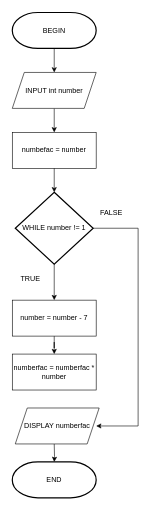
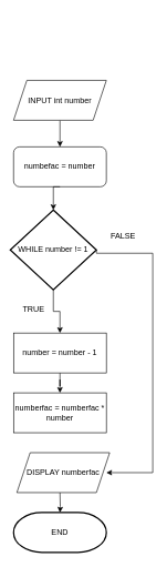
- <mxCell id="3" value="BEGIN" style="strokeWidth=2;html=1;shape=mxgraph.flowchart.terminator;whiteSpace=wrap;rounded=0;" parent="1" vertex="1"><mxGeometry x="20" y="20" width="140" height="60" as="geometry" /></mxCell>
- <mxCell id="2" value="" style="edgeStyle=orthogonalEdgeStyle;rounded=0;orthogonalLoop=1;jettySize=auto;html=1;" parent="1" source="3" target="6" edge="1"><mxGeometry relative="1" as="geometry" /></mxCell>
- <mxCell id="4" value="numbefac = number" style="rounded=0;whiteSpace=wrap;html=1;" parent="1" vertex="1"><mxGeometry x="20" y="220" width="140" height="60" as="geometry" /></mxCell>
+ <mxCell id="4" value="numbefac = number" style="whiteSpace=wrap;html=1;rounded=1;" parent="1" vertex="1"><mxGeometry x="20" y="220" width="140" height="60" as="geometry" /></mxCell>
- <mxCell id="9" value="WHILE number != 1" style="strokeWidth=2;html=1;shape=mxgraph.flowchart.decision;whiteSpace=wrap;rounded=0;" parent="1" vertex="1"><mxGeometry x="25" y="320" width="130" height="120" as="geometry" /></mxCell>
+ <mxCell id="9" value="WHILE number != 1" style="strokeWidth=2;html=1;shape=mxgraph.flowchart.decision;whiteSpace=wrap;rounded=0;" parent="1" vertex="1"><mxGeometry x="15" y="315" width="130" height="120" as="geometry" /></mxCell>
- <mxCell id="11" value="number = number - 7" style="rounded=0;whiteSpace=wrap;html=1;" parent="1" vertex="1"><mxGeometry x="20" y="500" width="140" height="60" as="geometry" /></mxCell>
+ <mxCell id="11" value="number = number - 1" style="rounded=0;whiteSpace=wrap;html=1;" parent="1" vertex="1"><mxGeometry x="20" y="500" width="140" height="60" as="geometry" /></mxCell>
